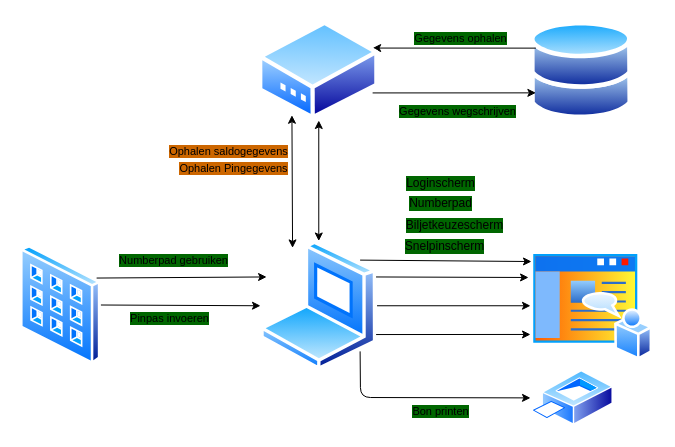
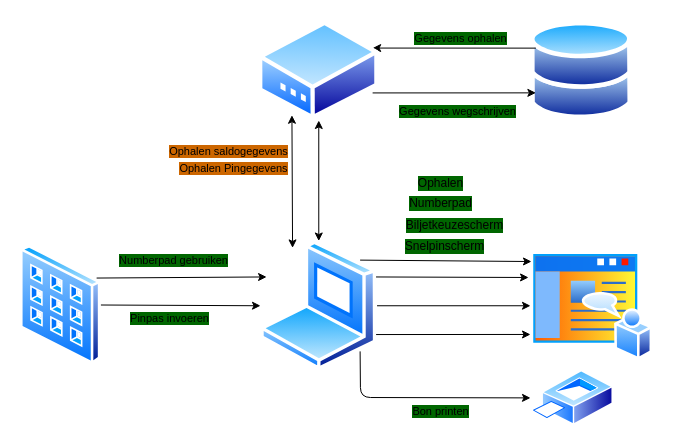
- <mxCell id="25" value="Loginscherm&lt;br&gt;" style="text;html=1;align=center;verticalAlign=middle;resizable=0;points=[];autosize=1;strokeColor=none;fillColor=none;labelBackgroundColor=#006600;" vertex="1" parent="1"><mxGeometry x="400" y="173.25" width="80" height="20" as="geometry" /></mxCell>
+ <mxCell id="25" value="Ophalen&lt;br&gt;" style="text;html=1;align=center;verticalAlign=middle;resizable=0;points=[];autosize=1;strokeColor=none;fillColor=none;labelBackgroundColor=#006600;" vertex="1" parent="1"><mxGeometry x="400" y="173.25" width="80" height="20" as="geometry" /></mxCell>
